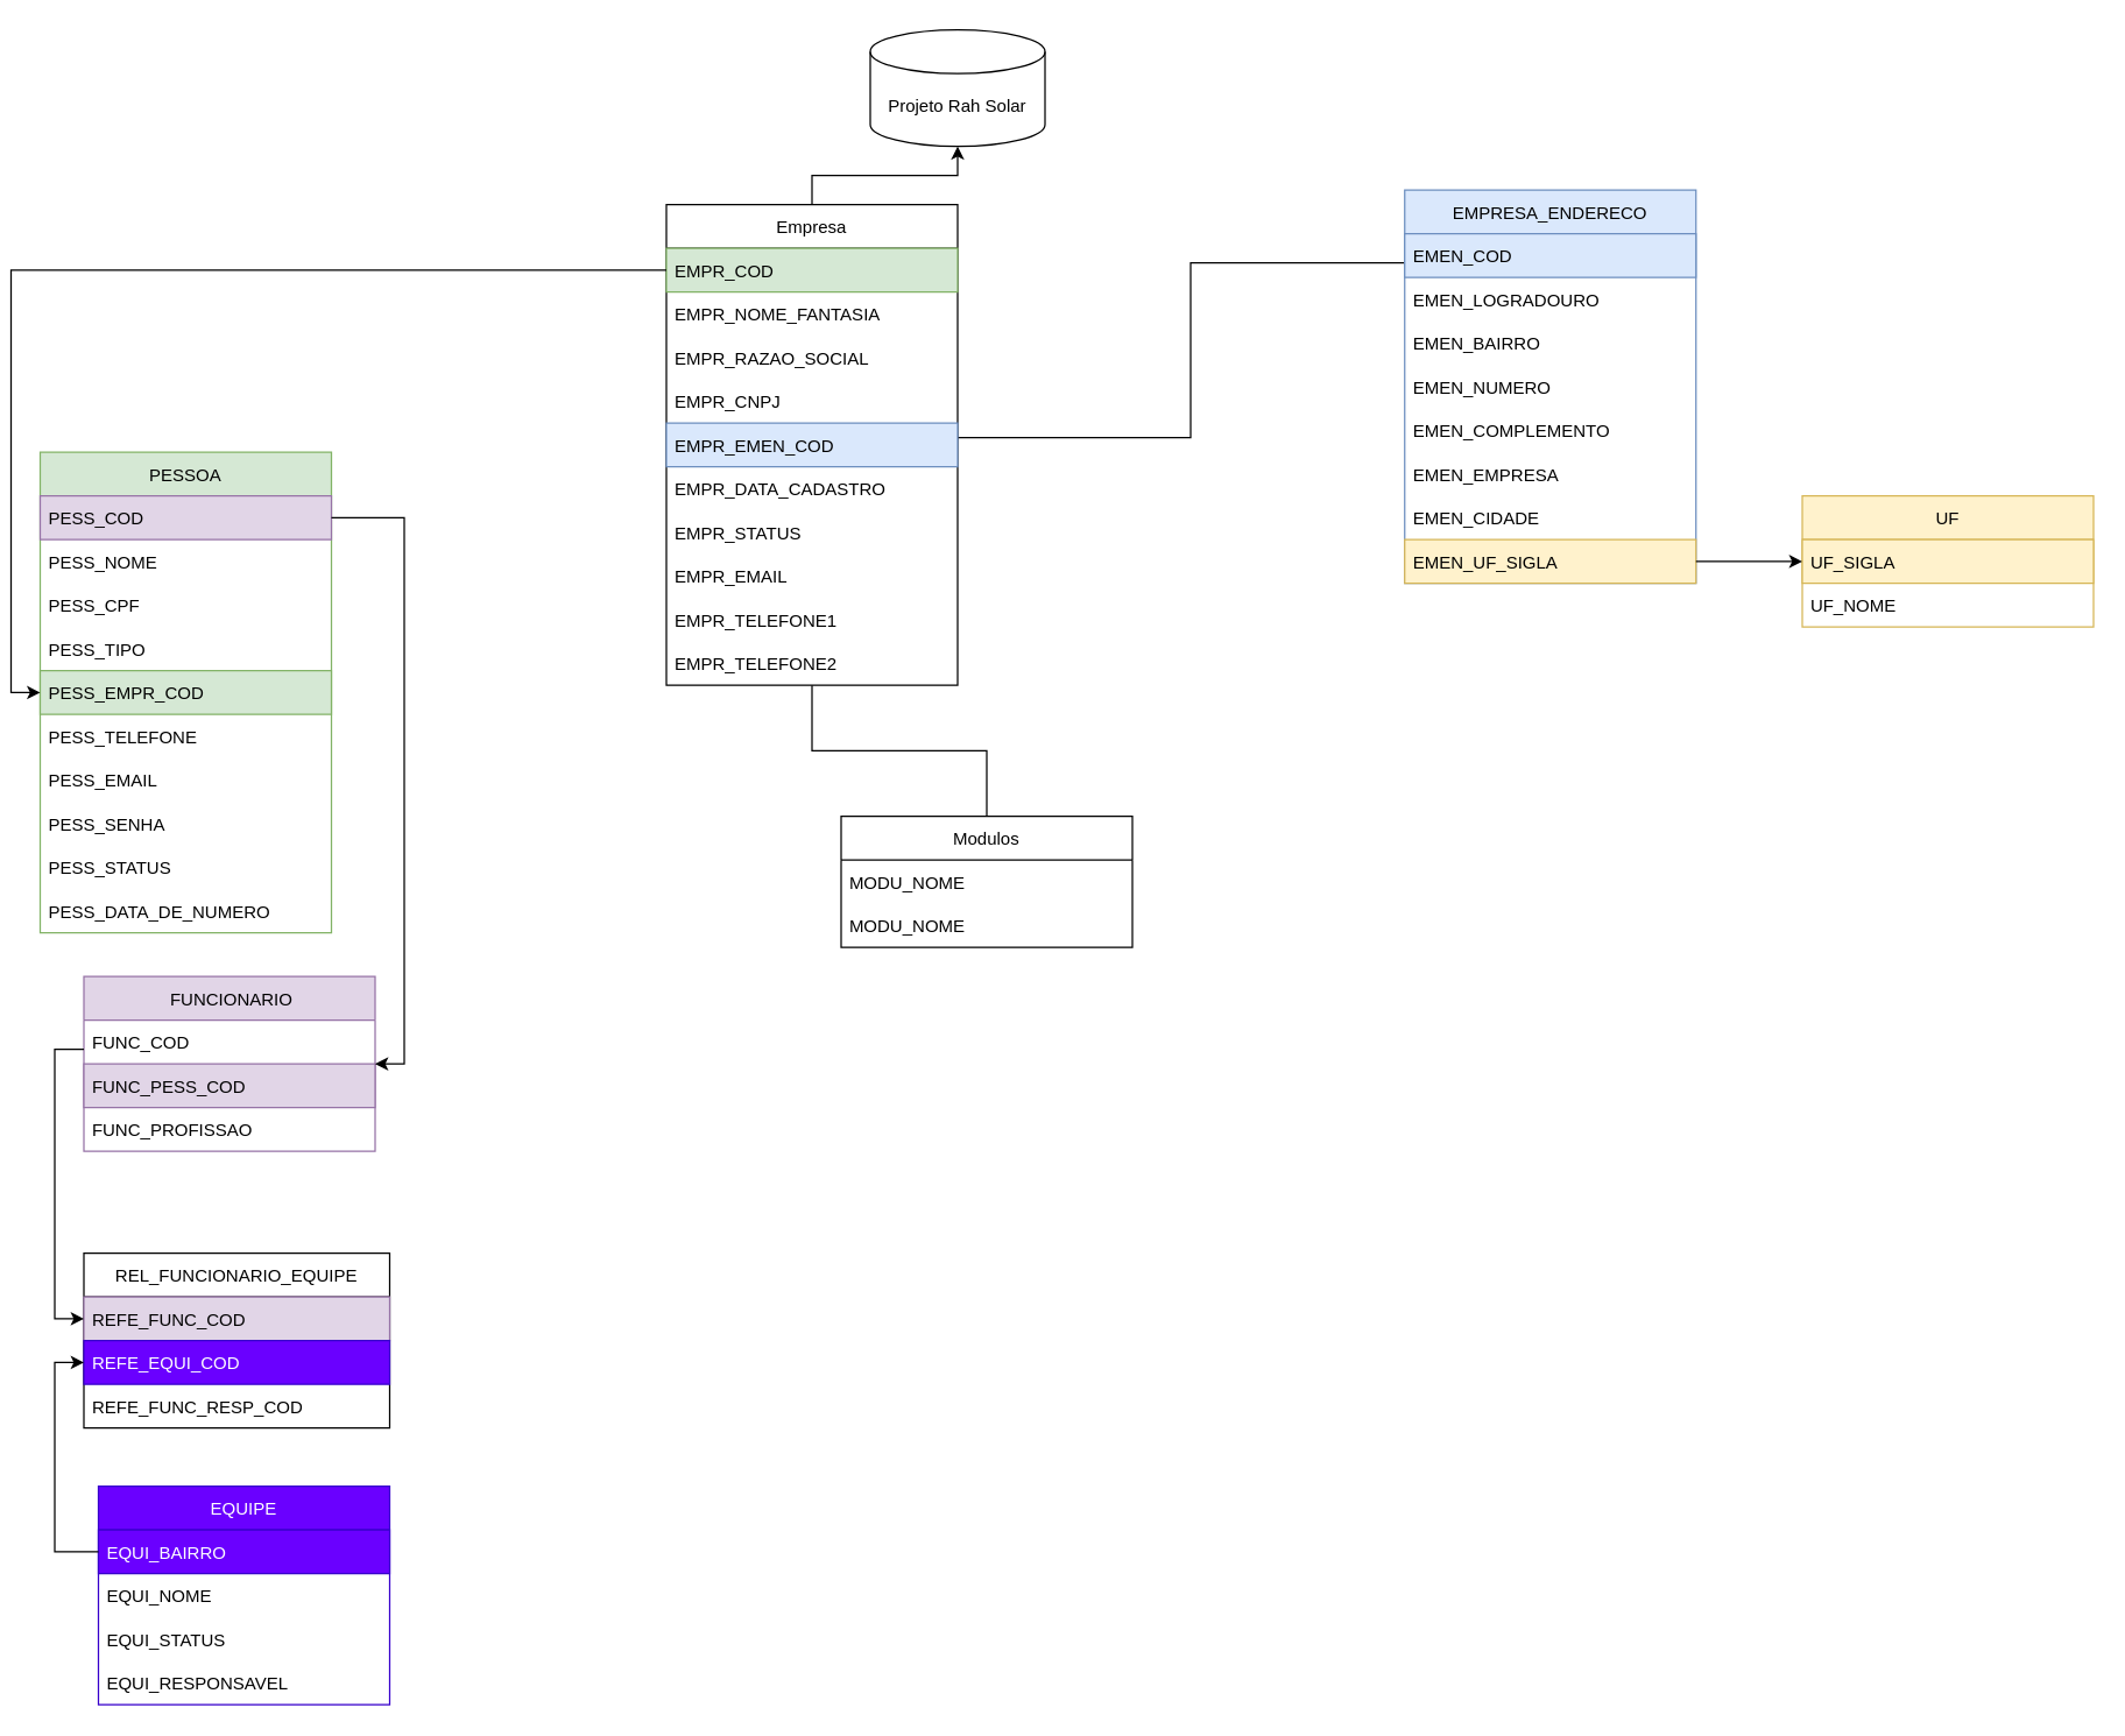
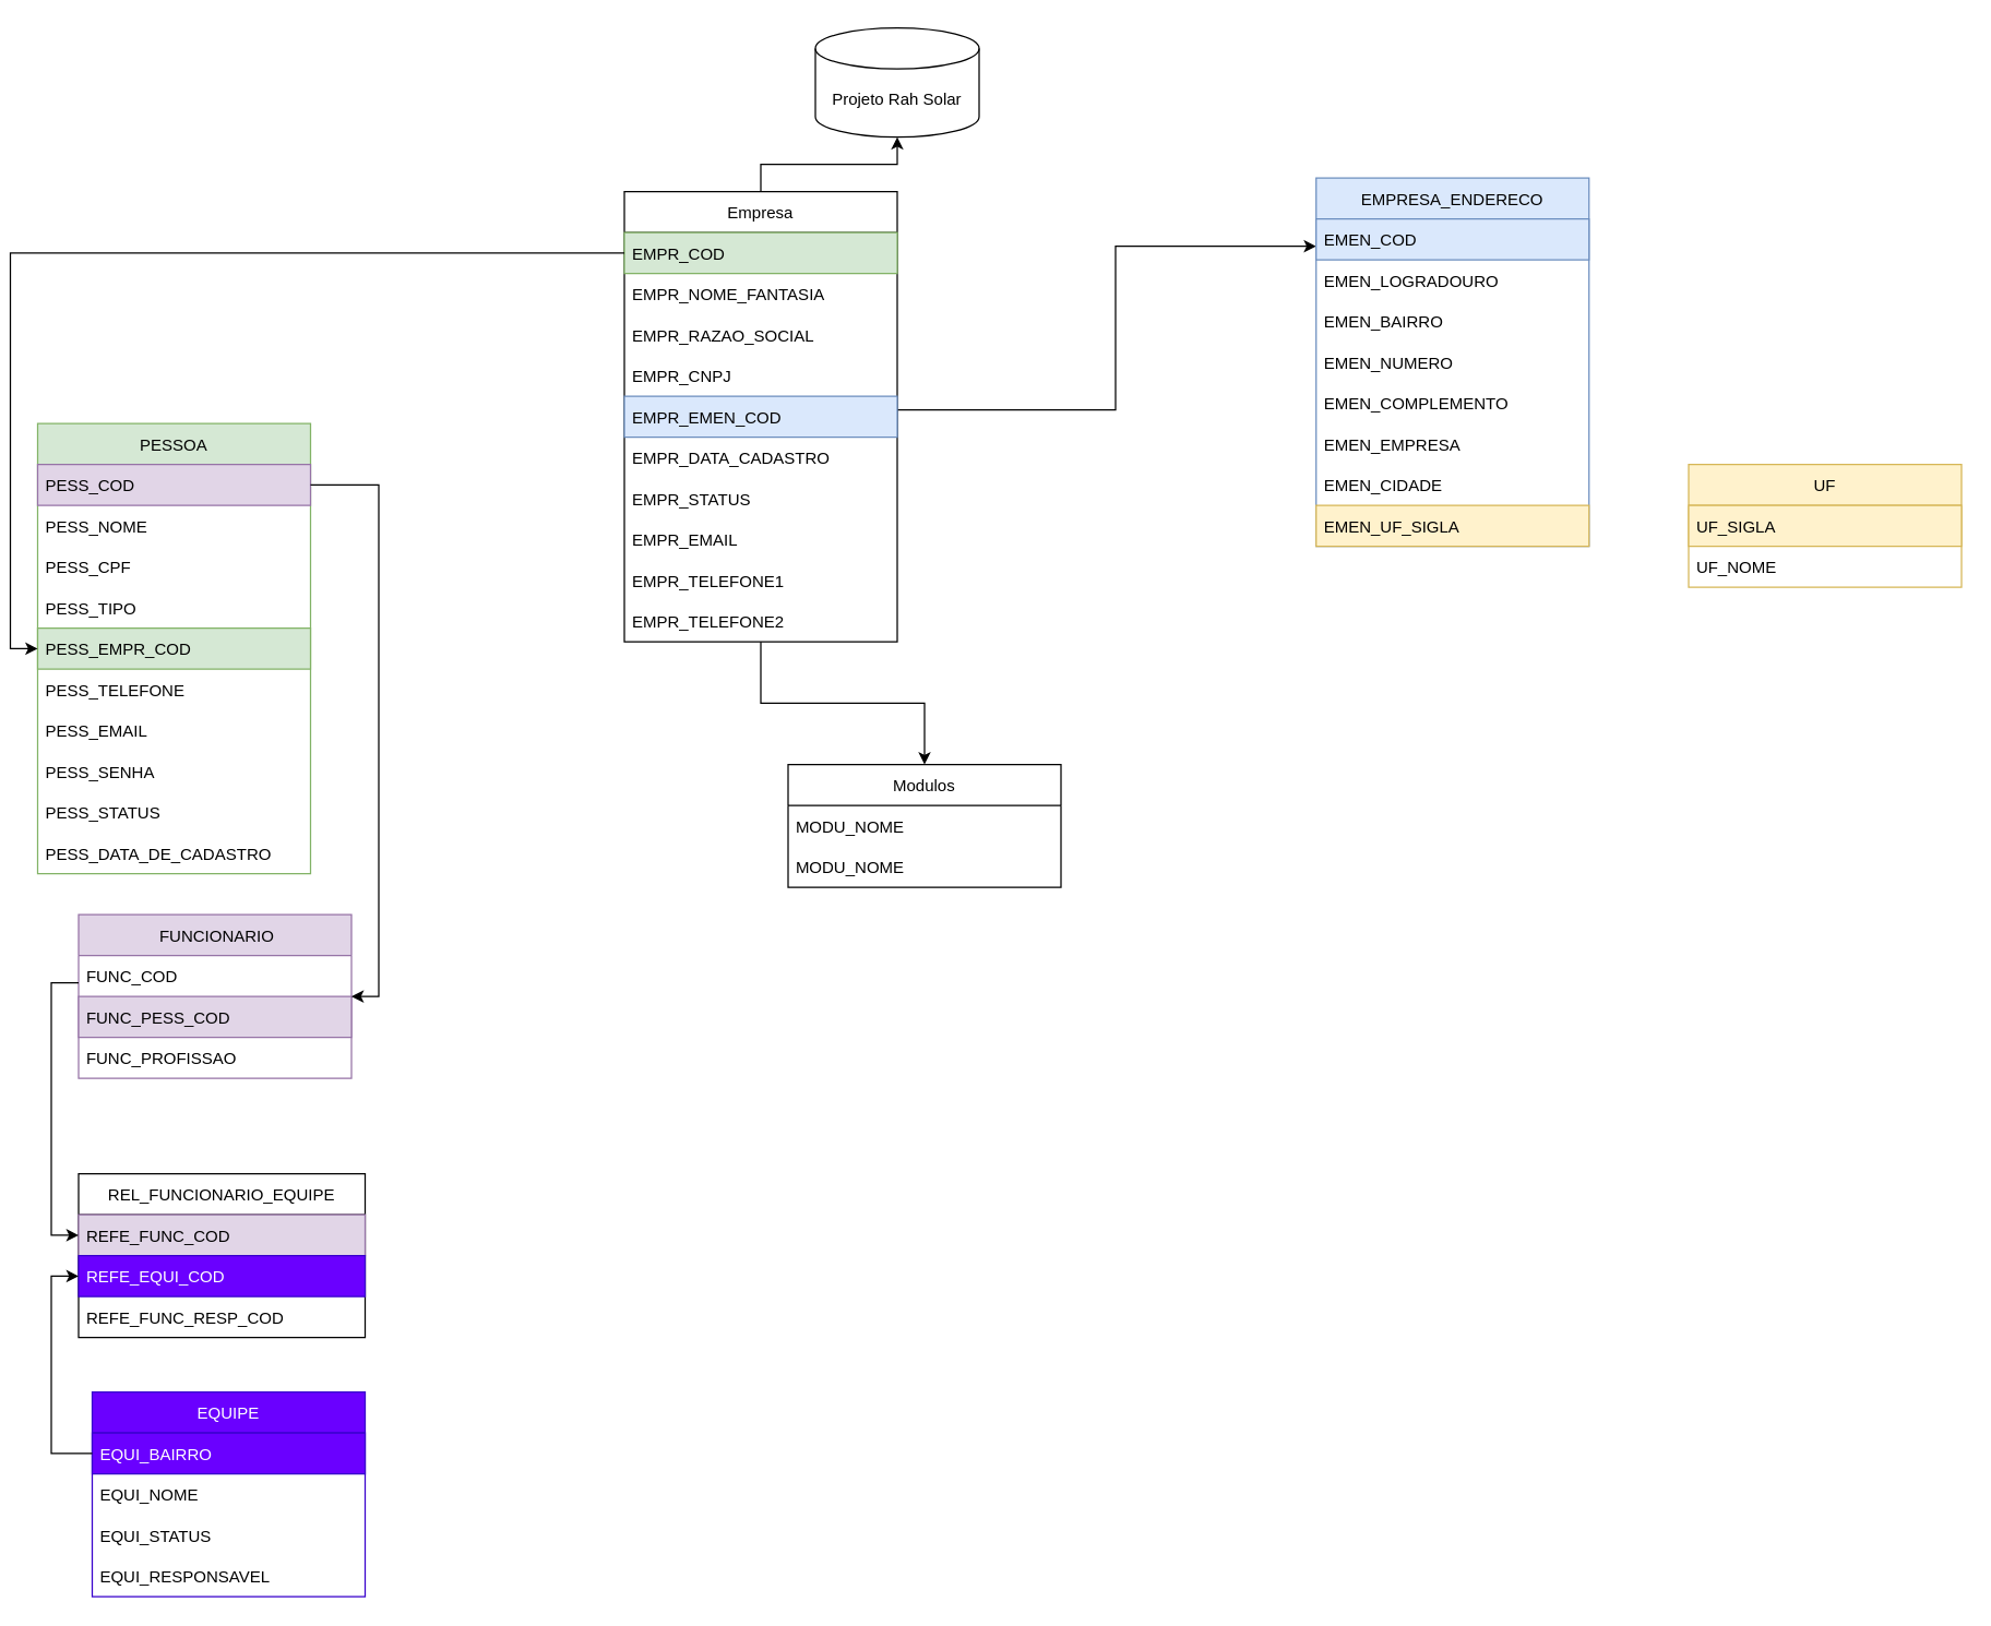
- <mxCell id="4" style="edgeStyle=orthogonalEdgeStyle;rounded=0;orthogonalLoop=1;jettySize=auto;html=1;endArrow=none;" edge="1" parent="1" source="5" target="21"><mxGeometry relative="1" as="geometry"><Array as="points"><mxPoint x="810" y="300" /><mxPoint x="810" y="180" /></Array></mxGeometry></mxCell>
+ <mxCell id="4" style="edgeStyle=orthogonalEdgeStyle;rounded=0;orthogonalLoop=1;jettySize=auto;html=1;" edge="1" parent="1" source="5" target="21"><mxGeometry relative="1" as="geometry"><Array as="points"><mxPoint x="810" y="300" /><mxPoint x="810" y="180" /></Array></mxGeometry></mxCell>
- <mxCell id="32" style="edgeStyle=orthogonalEdgeStyle;rounded=0;orthogonalLoop=1;jettySize=auto;html=1;entryX=0;entryY=0.5;entryDx=0;entryDy=0;" edge="1" parent="1" source="28" target="30"><mxGeometry relative="1" as="geometry" /></mxCell>
- <mxCell id="3" value="" style="edgeStyle=orthogonalEdgeStyle;rounded=0;orthogonalLoop=1;jettySize=auto;html=1;endArrow=none;" edge="1" parent="1" source="5" target="17"><mxGeometry relative="1" as="geometry" /></mxCell>
+ <mxCell id="3" value="" style="edgeStyle=orthogonalEdgeStyle;rounded=0;orthogonalLoop=1;jettySize=auto;html=1;" edge="1" parent="1" source="5" target="17"><mxGeometry relative="1" as="geometry" /></mxCell>
- <mxCell id="43" value="PESS_DATA_DE_NUMERO" style="text;strokeColor=none;fillColor=none;align=left;verticalAlign=middle;spacingLeft=4;spacingRight=4;overflow=hidden;points=[[0,0.5],[1,0.5]];portConstraint=eastwest;rotatable=0;" vertex="1" parent="33"><mxGeometry y="300" width="200" height="30" as="geometry" /></mxCell>
+ <mxCell id="43" value="PESS_DATA_DE_CADASTRO" style="text;strokeColor=none;fillColor=none;align=left;verticalAlign=middle;spacingLeft=4;spacingRight=4;overflow=hidden;points=[[0,0.5],[1,0.5]];portConstraint=eastwest;rotatable=0;" vertex="1" parent="33"><mxGeometry y="300" width="200" height="30" as="geometry" /></mxCell>
